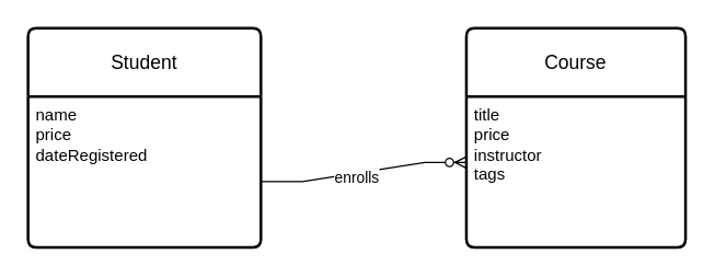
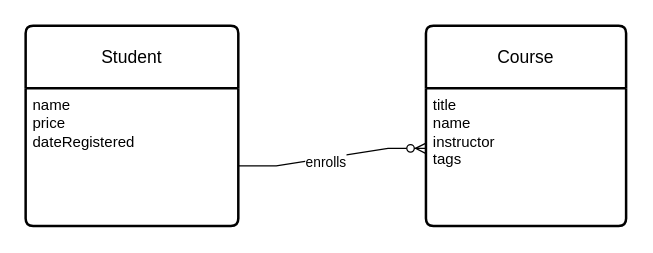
- <mxCell id="5" value="title&lt;br&gt;price&lt;br&gt;instructor&lt;br&gt;tags" style="align=left;strokeColor=none;fillColor=none;spacingLeft=4;fontSize=12;verticalAlign=top;resizable=0;rotatable=0;part=1;html=1;" vertex="1" parent="4"><mxGeometry y="50" width="160" height="110" as="geometry" /></mxCell>
+ <mxCell id="5" value="title&lt;br&gt;name&lt;br&gt;instructor&lt;br&gt;tags" style="align=left;strokeColor=none;fillColor=none;spacingLeft=4;fontSize=12;verticalAlign=top;resizable=0;rotatable=0;part=1;html=1;" vertex="1" parent="4"><mxGeometry y="50" width="160" height="110" as="geometry" /></mxCell>
